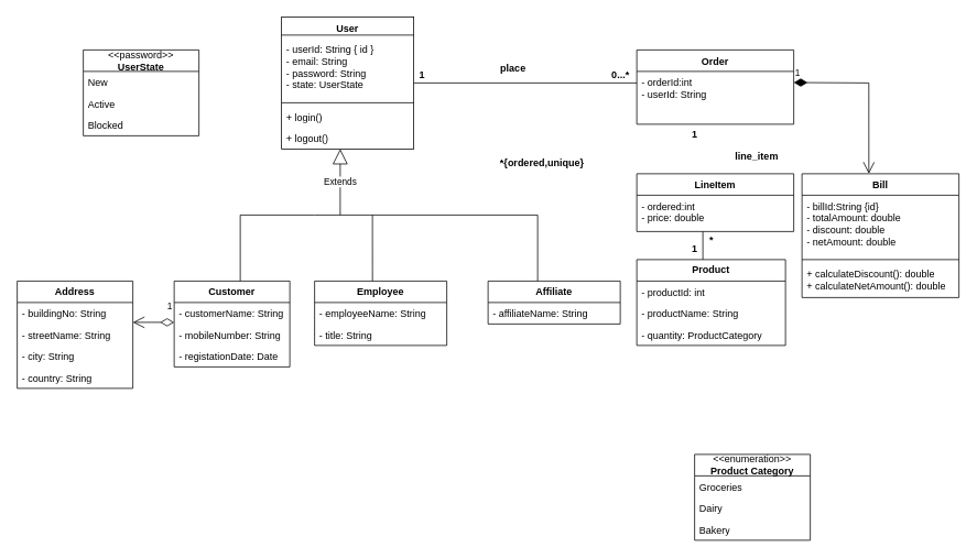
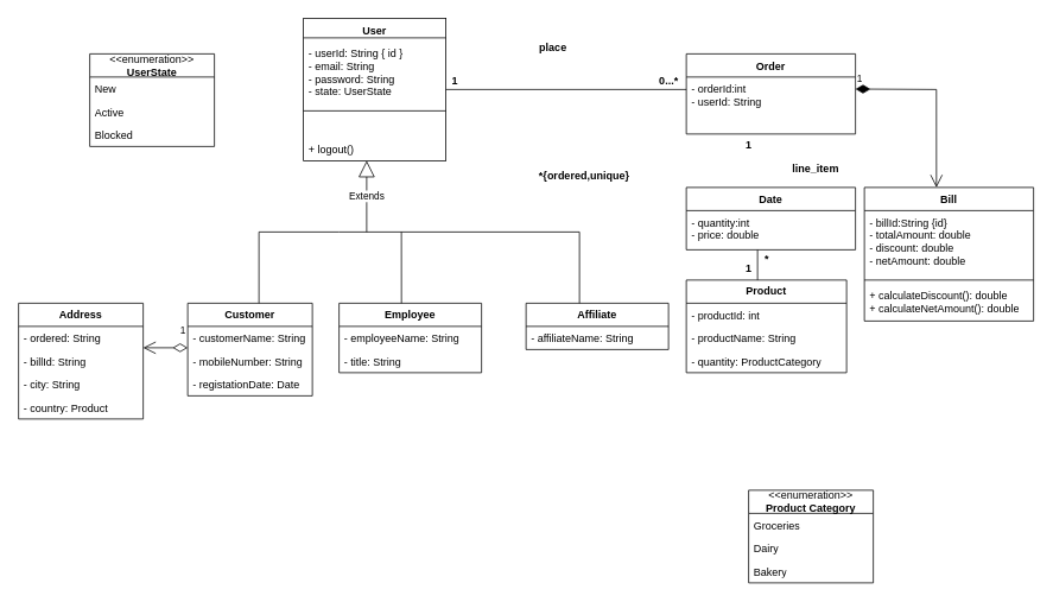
- <mxCell id="13" value="&amp;lt;&amp;lt;password&amp;gt;&amp;gt;&lt;br&gt;&lt;b&gt;UserState&lt;/b&gt;" style="swimlane;fontStyle=0;childLayout=stackLayout;horizontal=1;startSize=26;fillColor=none;horizontalStack=0;resizeParent=1;resizeParentMax=0;resizeLast=0;collapsible=1;marginBottom=0;whiteSpace=wrap;html=1;" vertex="1" parent="1"><mxGeometry x="100" y="60" width="140" height="104" as="geometry" /></mxCell>
+ <mxCell id="13" value="&amp;lt;&amp;lt;enumeration&amp;gt;&amp;gt;&lt;br&gt;&lt;b&gt;UserState&lt;/b&gt;" style="swimlane;fontStyle=0;childLayout=stackLayout;horizontal=1;startSize=26;fillColor=none;horizontalStack=0;resizeParent=1;resizeParentMax=0;resizeLast=0;collapsible=1;marginBottom=0;whiteSpace=wrap;html=1;" vertex="1" parent="1"><mxGeometry x="100" y="60" width="140" height="104" as="geometry" /></mxCell>
- <mxCell id="36" value="place" style="text;align=center;fontStyle=1;verticalAlign=middle;spacingLeft=3;spacingRight=3;strokeColor=none;rotatable=0;points=[[0,0.5],[1,0.5]];portConstraint=eastwest;html=1;" vertex="1" parent="1"><mxGeometry x="580" y="70" width="80" height="26" as="geometry" /></mxCell>
+ <mxCell id="36" value="place" style="text;align=center;fontStyle=1;verticalAlign=middle;spacingLeft=3;spacingRight=3;strokeColor=none;rotatable=0;points=[[0,0.5],[1,0.5]];portConstraint=eastwest;html=1;" vertex="1" parent="1"><mxGeometry x="580" y="40" width="80" height="26" as="geometry" /></mxCell>
- <mxCell id="5" value="+ login()&lt;br&gt;" style="text;strokeColor=none;fillColor=none;align=left;verticalAlign=top;spacingLeft=4;spacingRight=4;overflow=hidden;rotatable=0;points=[[0,0.5],[1,0.5]];portConstraint=eastwest;whiteSpace=wrap;html=1;" vertex="1" parent="2"><mxGeometry y="108" width="160" height="26" as="geometry" /></mxCell>
- <mxCell id="47" value="LineItem" style="swimlane;fontStyle=1;align=center;verticalAlign=top;childLayout=stackLayout;horizontal=1;startSize=26;horizontalStack=0;resizeParent=1;resizeParentMax=0;resizeLast=0;collapsible=1;marginBottom=0;whiteSpace=wrap;html=1;" vertex="1" parent="1"><mxGeometry x="770" y="210" width="190" height="70" as="geometry" /></mxCell>
+ <mxCell id="47" value="Date" style="swimlane;fontStyle=1;align=center;verticalAlign=top;childLayout=stackLayout;horizontal=1;startSize=26;horizontalStack=0;resizeParent=1;resizeParentMax=0;resizeLast=0;collapsible=1;marginBottom=0;whiteSpace=wrap;html=1;" vertex="1" parent="1"><mxGeometry x="770" y="210" width="190" height="70" as="geometry" /></mxCell>
- <mxCell id="48" value="- ordered:int&lt;br&gt;- price: double" style="text;strokeColor=none;fillColor=none;align=left;verticalAlign=top;spacingLeft=4;spacingRight=4;overflow=hidden;rotatable=0;points=[[0,0.5],[1,0.5]];portConstraint=eastwest;whiteSpace=wrap;html=1;" vertex="1" parent="47"><mxGeometry y="26" width="190" height="44" as="geometry" /></mxCell>
+ <mxCell id="48" value="- quantity:int&lt;br&gt;- price: double" style="text;strokeColor=none;fillColor=none;align=left;verticalAlign=top;spacingLeft=4;spacingRight=4;overflow=hidden;rotatable=0;points=[[0,0.5],[1,0.5]];portConstraint=eastwest;whiteSpace=wrap;html=1;" vertex="1" parent="47"><mxGeometry y="26" width="190" height="44" as="geometry" /></mxCell>
- <mxCell id="24" value="- buildingNo: String" style="text;strokeColor=none;fillColor=none;align=left;verticalAlign=top;spacingLeft=4;spacingRight=4;overflow=hidden;rotatable=0;points=[[0,0.5],[1,0.5]];portConstraint=eastwest;whiteSpace=wrap;html=1;" vertex="1" parent="23"><mxGeometry y="26" width="140" height="26" as="geometry" /></mxCell>
+ <mxCell id="24" value="- ordered: String" style="text;strokeColor=none;fillColor=none;align=left;verticalAlign=top;spacingLeft=4;spacingRight=4;overflow=hidden;rotatable=0;points=[[0,0.5],[1,0.5]];portConstraint=eastwest;whiteSpace=wrap;html=1;" vertex="1" parent="23"><mxGeometry y="26" width="140" height="26" as="geometry" /></mxCell>
- <mxCell id="25" value="- streetName: String" style="text;strokeColor=none;fillColor=none;align=left;verticalAlign=top;spacingLeft=4;spacingRight=4;overflow=hidden;rotatable=0;points=[[0,0.5],[1,0.5]];portConstraint=eastwest;whiteSpace=wrap;html=1;" vertex="1" parent="23"><mxGeometry y="52" width="140" height="26" as="geometry" /></mxCell>
+ <mxCell id="25" value="- billId: String" style="text;strokeColor=none;fillColor=none;align=left;verticalAlign=top;spacingLeft=4;spacingRight=4;overflow=hidden;rotatable=0;points=[[0,0.5],[1,0.5]];portConstraint=eastwest;whiteSpace=wrap;html=1;" vertex="1" parent="23"><mxGeometry y="52" width="140" height="26" as="geometry" /></mxCell>
- <mxCell id="27" value="- country: String" style="text;strokeColor=none;fillColor=none;align=left;verticalAlign=top;spacingLeft=4;spacingRight=4;overflow=hidden;rotatable=0;points=[[0,0.5],[1,0.5]];portConstraint=eastwest;whiteSpace=wrap;html=1;" vertex="1" parent="23"><mxGeometry y="104" width="140" height="26" as="geometry" /></mxCell>
+ <mxCell id="27" value="- country: Product" style="text;strokeColor=none;fillColor=none;align=left;verticalAlign=top;spacingLeft=4;spacingRight=4;overflow=hidden;rotatable=0;points=[[0,0.5],[1,0.5]];portConstraint=eastwest;whiteSpace=wrap;html=1;" vertex="1" parent="23"><mxGeometry y="104" width="140" height="26" as="geometry" /></mxCell>
